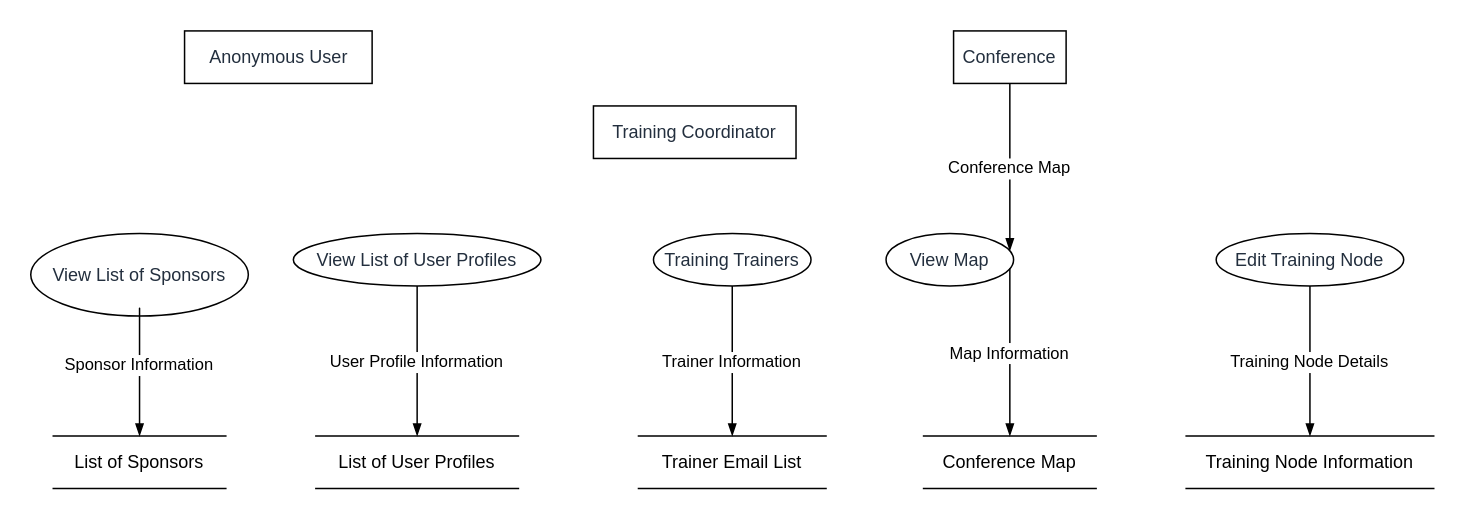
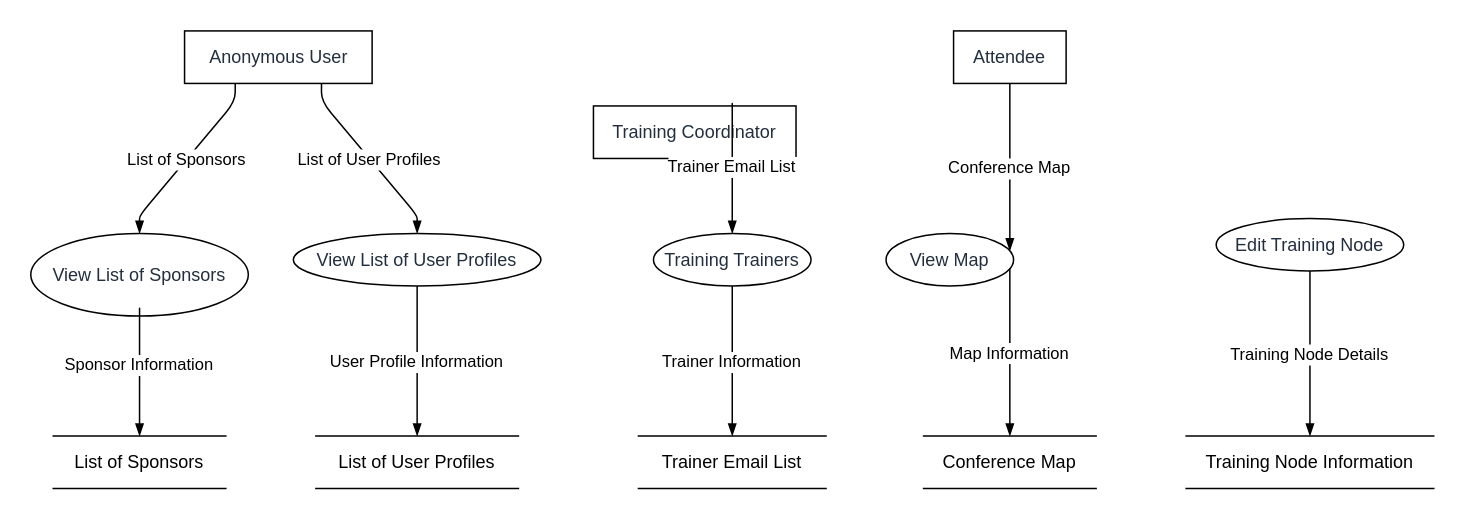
- <mxCell id="10" value="Conference" style="shape=rectangle;whiteSpace=wrap;html=1;fillColor=#ffffff;strokeColor=#000000;align=center;verticalAlign=middle;fontColor=#232F3E;" vertex="1" parent="1"><mxGeometry x="635" width="75" height="35" as="geometry" y="20" /></mxCell>
+ <mxCell id="10" value="Attendee" style="shape=rectangle;whiteSpace=wrap;html=1;fillColor=#ffffff;strokeColor=#000000;align=center;verticalAlign=middle;fontColor=#232F3E;" vertex="1" parent="1"><mxGeometry x="635" width="75" height="35" as="geometry" y="20" /></mxCell>
+ <mxCell id="15" value="List of Sponsors" style="endArrow=blockThin;endFill=1;fontSize=11;orthogonal=1;noEdgeStyle=1;" edge="1" parent="1" source="2" target="3"><mxGeometry relative="1" as="geometry"><Array as="points"><mxPoint x="156.25" y="67" /><mxPoint x="92.5" y="143" /></Array></mxGeometry></mxCell>
+ <mxCell id="17" value="List of User Profiles" style="endArrow=blockThin;endFill=1;fontSize=11;orthogonal=1;noEdgeStyle=1;" edge="1" parent="1" source="2" target="5"><mxGeometry relative="1" as="geometry"><Array as="points"><mxPoint x="213.75" y="67" /><mxPoint x="277.5" y="143" /></Array></mxGeometry></mxCell>
+ <mxCell id="19" value="Trainer Email List" style="endArrow=blockThin;endFill=1;fontSize=11;orthogonal=1;noEdgeStyle=1;" edge="1" parent="1" source="7" target="8"><mxGeometry relative="1" as="geometry"><Array as="points"><mxPoint x="487.5" y="67" /><mxPoint x="487.5" y="143" /></Array></mxGeometry></mxCell>
- <mxCell id="13" value="Edit Training Node" style="shape=ellipse;perimeter=ellipsePerimeter;whiteSpace=wrap;html=1;fillColor=#ffffff;strokeColor=#000000;align=center;verticalAlign=middle;fontColor=#232F3E;" vertex="1" parent="1"><mxGeometry x="810" y="155" width="125" height="35" as="geometry" /></mxCell>
+ <mxCell id="13" value="Edit Training Node" style="shape=ellipse;perimeter=ellipsePerimeter;whiteSpace=wrap;html=1;fillColor=#ffffff;strokeColor=#000000;align=center;verticalAlign=middle;fontColor=#232F3E;" vertex="1" parent="1"><mxGeometry x="810" y="145" width="125" height="35" as="geometry" /></mxCell>
